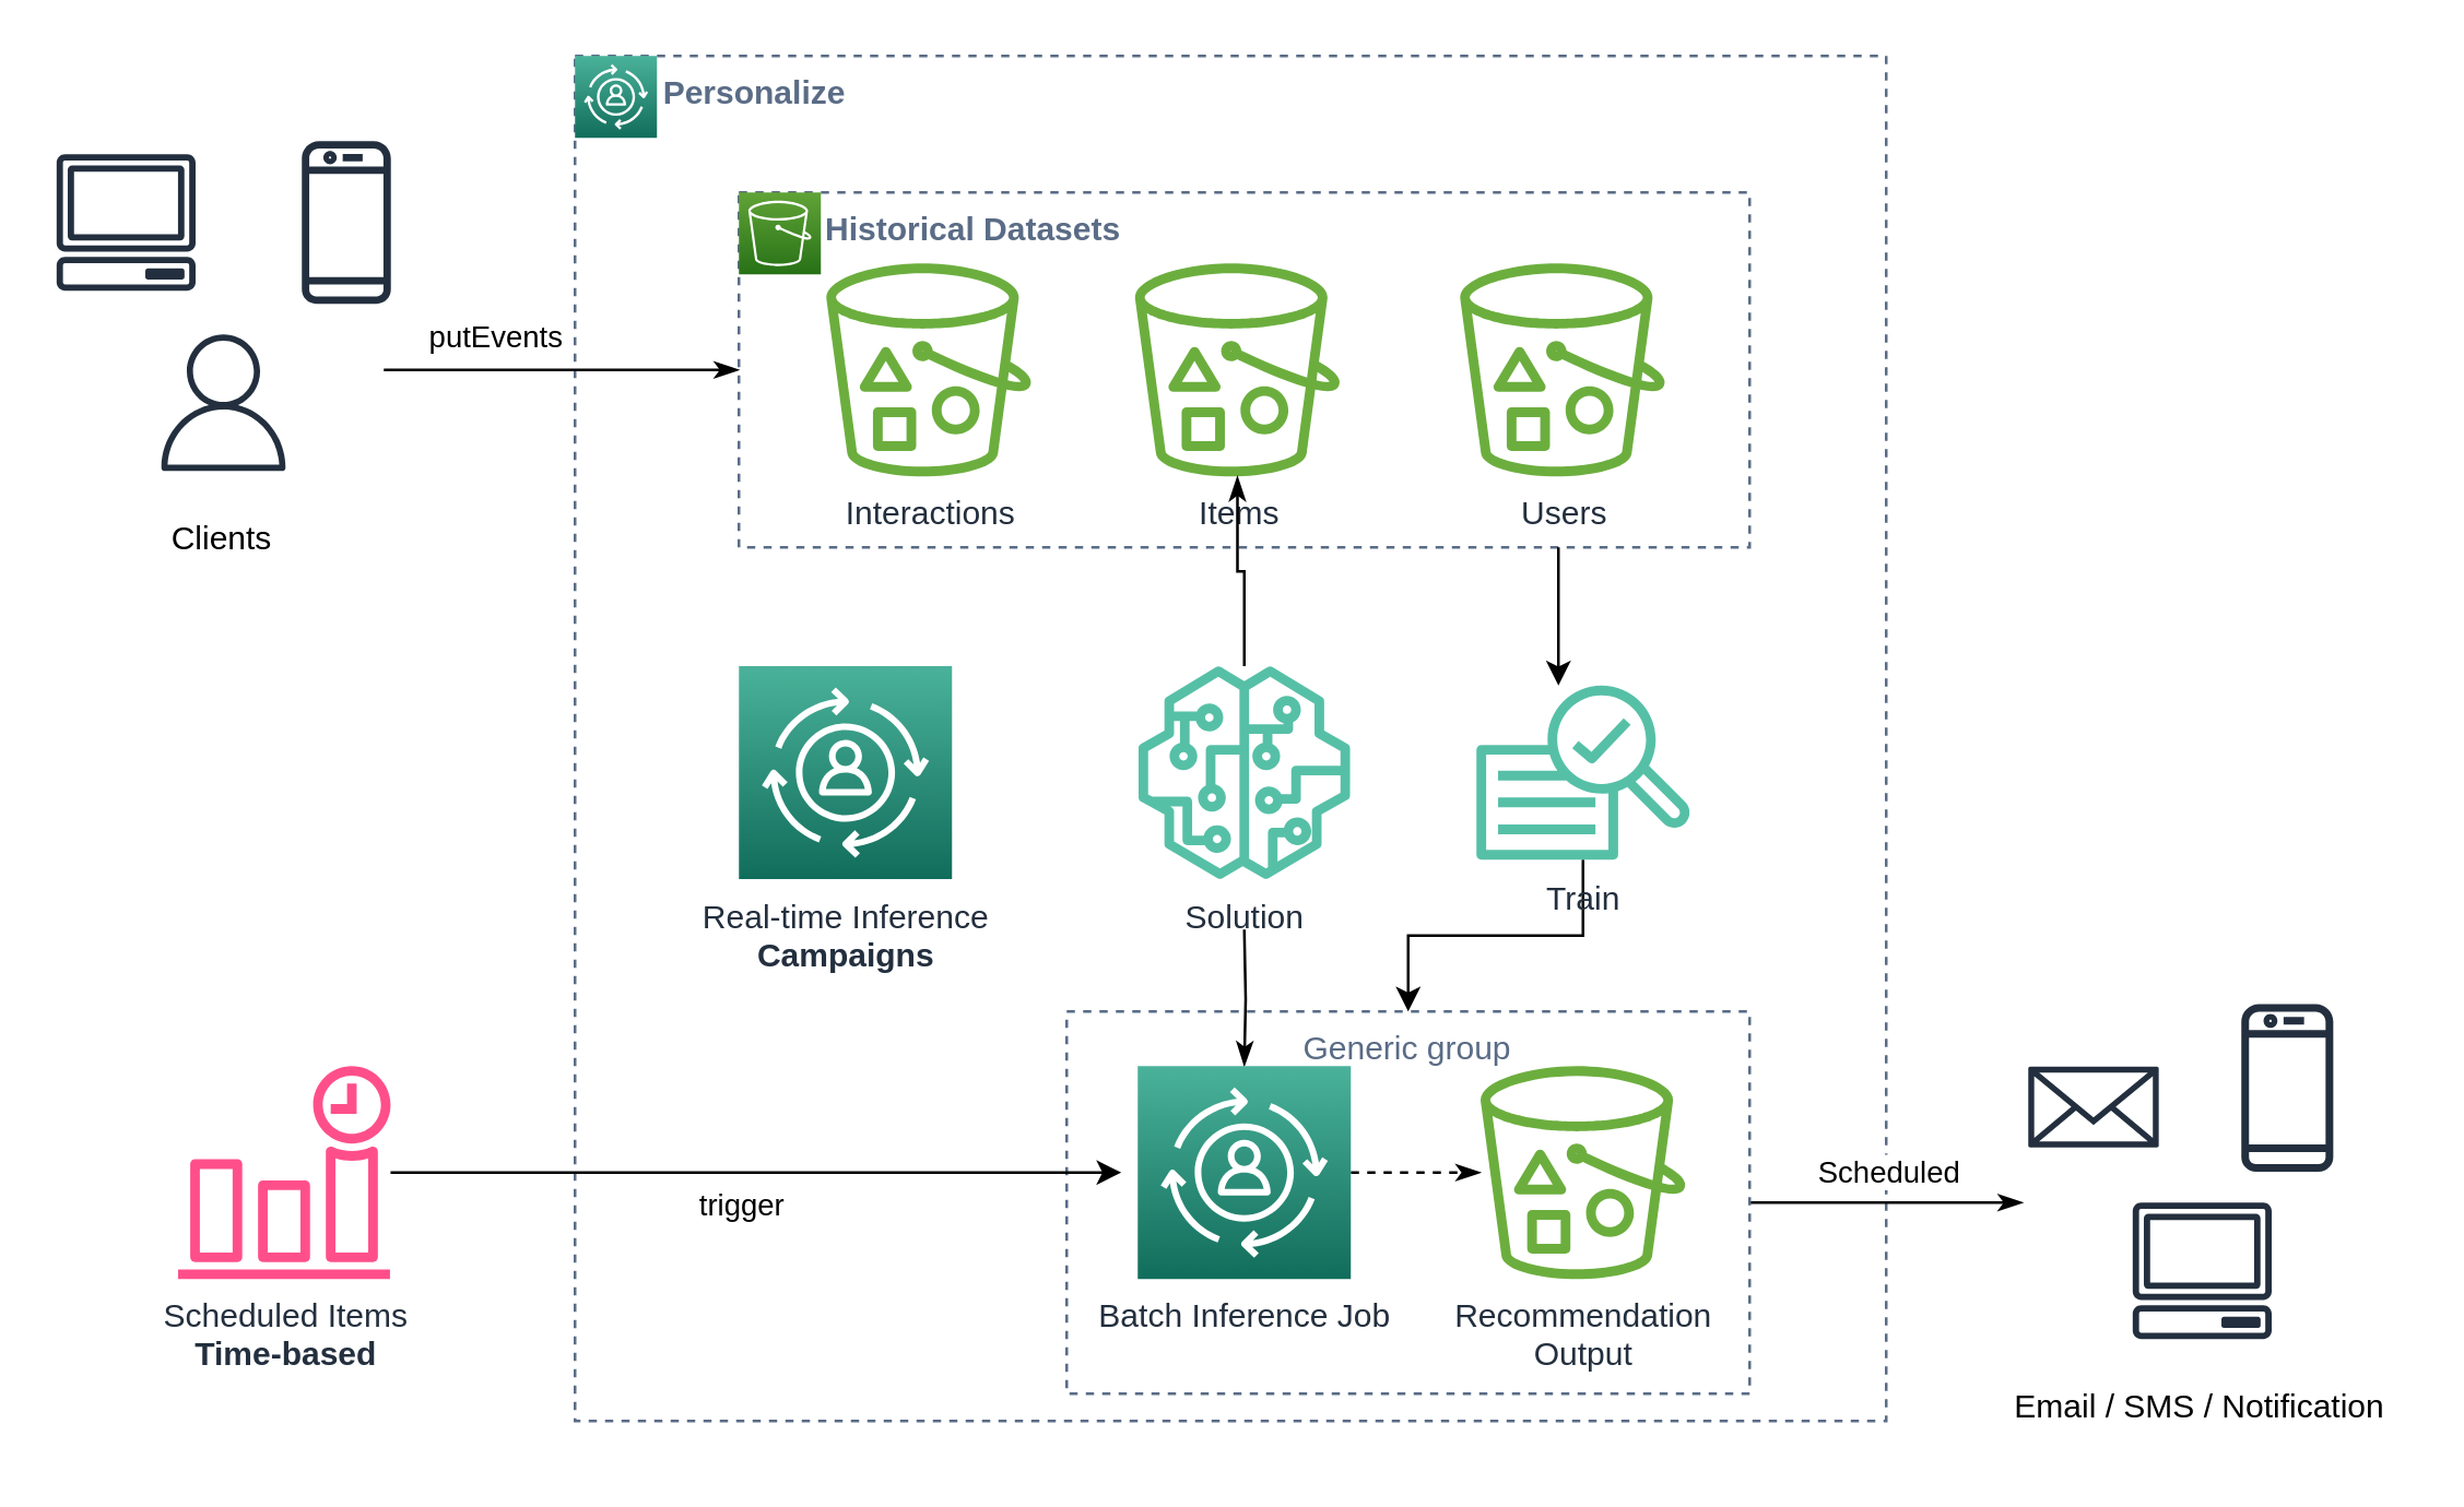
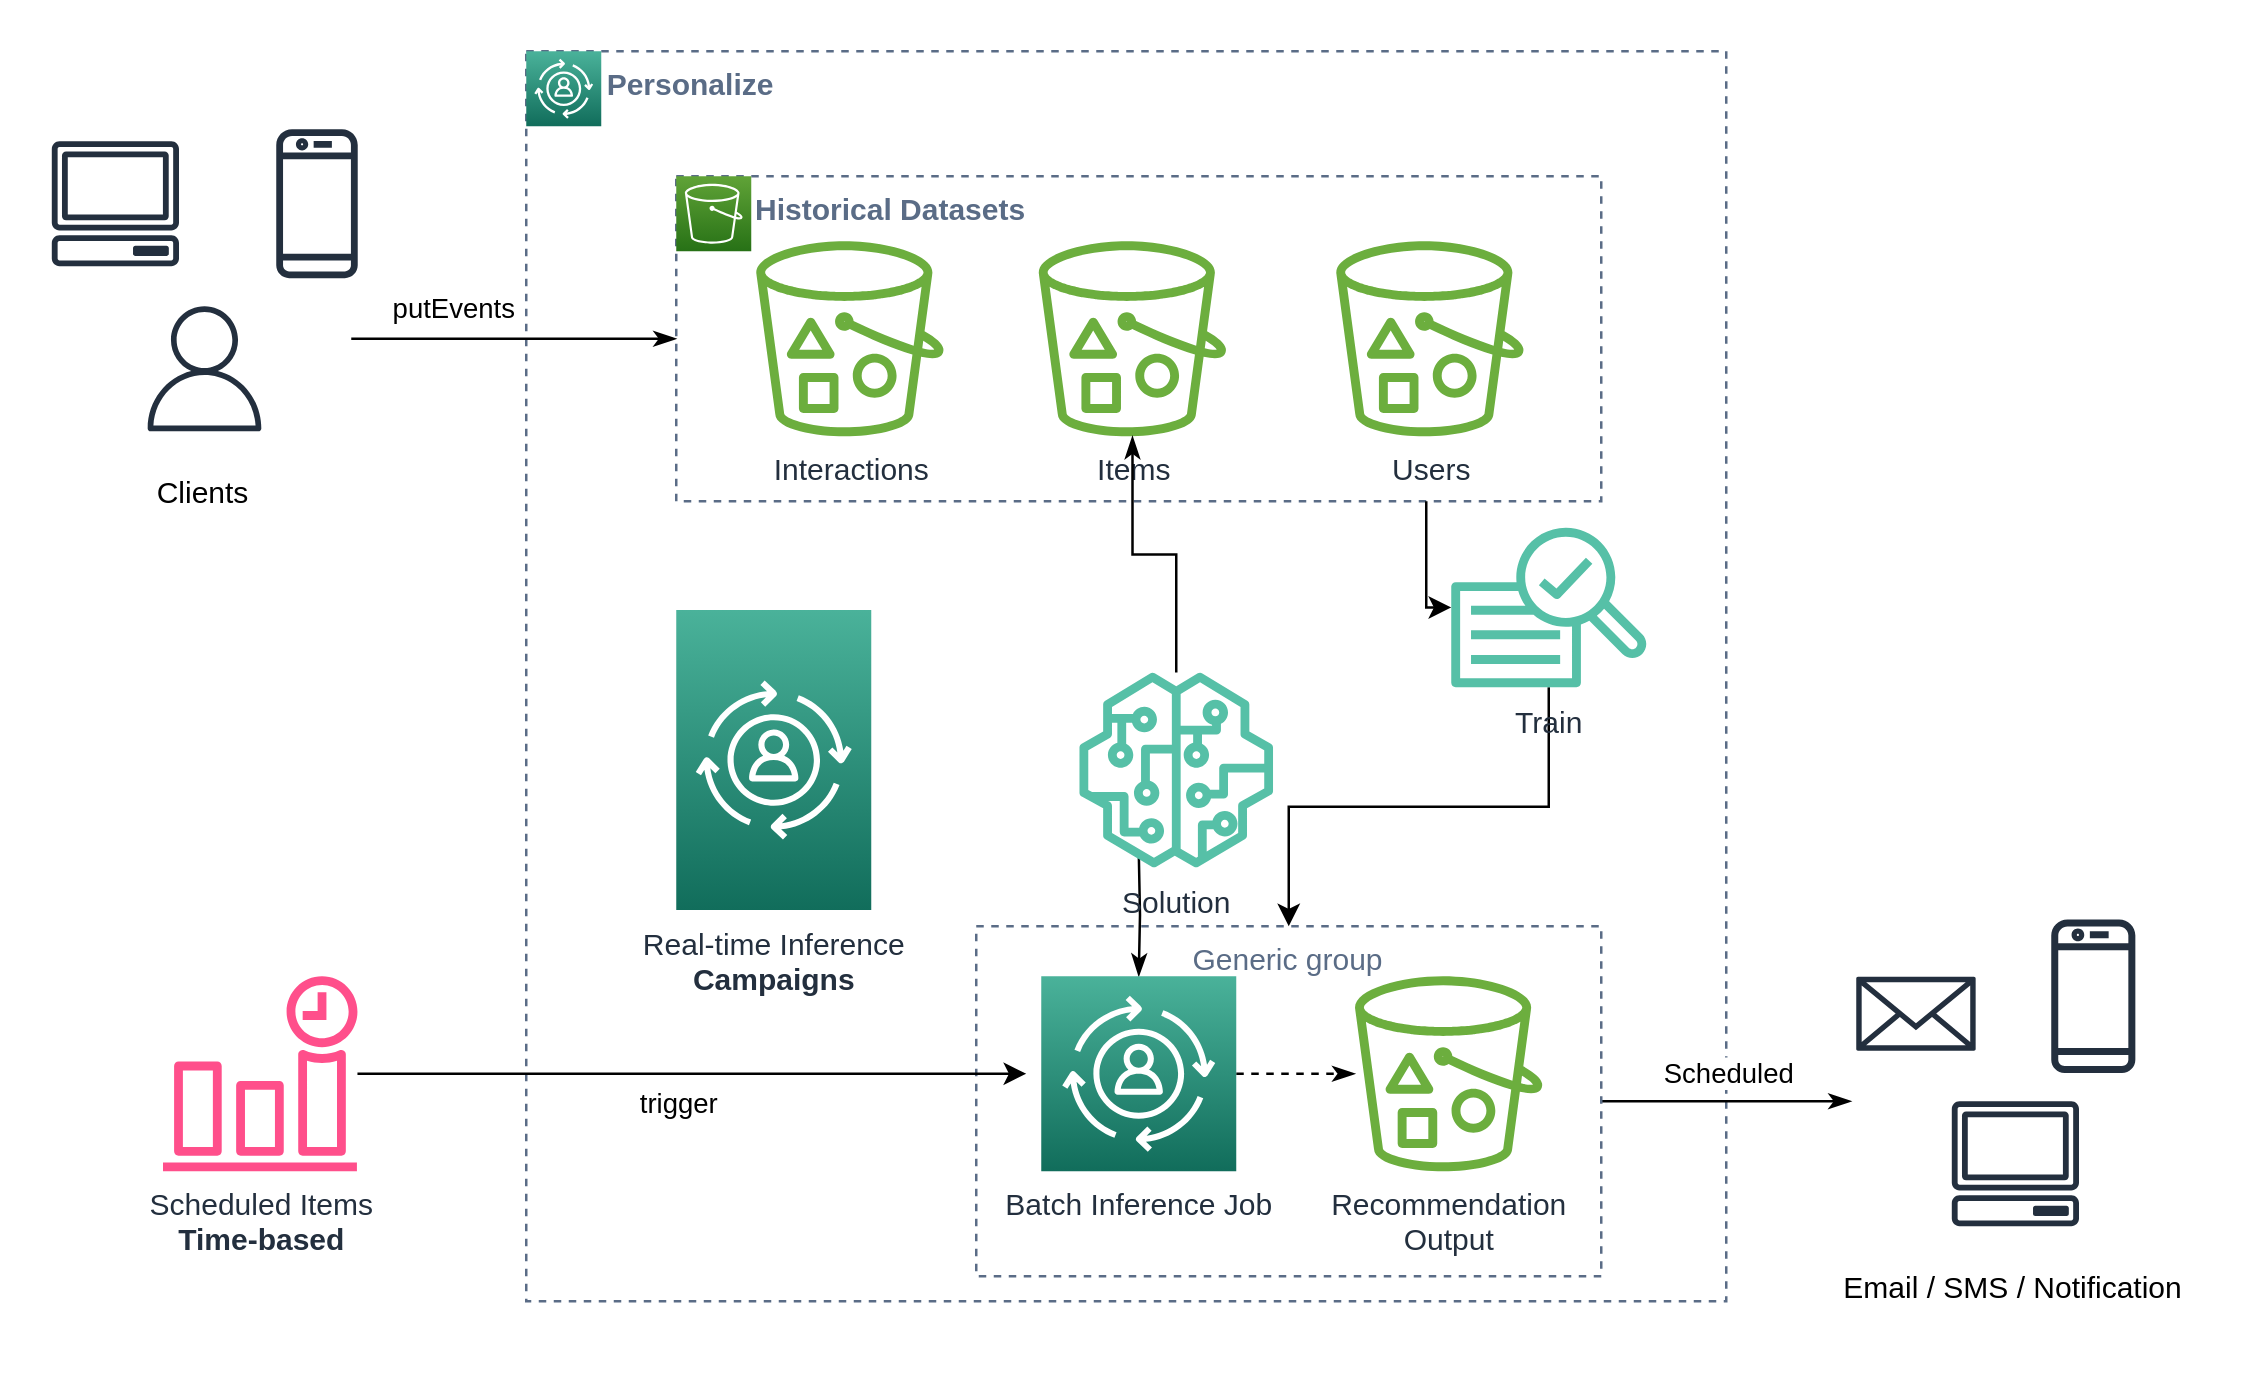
- <mxCell id="16" value="Real-time Inference&lt;br&gt;&lt;b&gt;Campaigns&lt;/b&gt;" style="sketch=0;points=[[0,0,0],[0.25,0,0],[0.5,0,0],[0.75,0,0],[1,0,0],[0,1,0],[0.25,1,0],[0.5,1,0],[0.75,1,0],[1,1,0],[0,0.25,0],[0,0.5,0],[0,0.75,0],[1,0.25,0],[1,0.5,0],[1,0.75,0]];outlineConnect=0;fontColor=#232F3E;gradientColor=#4AB29A;gradientDirection=north;fillColor=#116D5B;strokeColor=#ffffff;dashed=0;verticalLabelPosition=bottom;verticalAlign=top;align=center;html=1;fontSize=12;fontStyle=0;aspect=fixed;shape=mxgraph.aws4.resourceIcon;resIcon=mxgraph.aws4.personalize;" parent="1" vertex="1"><mxGeometry x="270" y="243.5" width="78" height="78" as="geometry" /></mxCell>
+ <mxCell id="16" value="Real-time Inference&lt;br&gt;&lt;b&gt;Campaigns&lt;/b&gt;" style="sketch=0;points=[[0,0,0],[0.25,0,0],[0.5,0,0],[0.75,0,0],[1,0,0],[0,1,0],[0.25,1,0],[0.5,1,0],[0.75,1,0],[1,1,0],[0,0.25,0],[0,0.5,0],[0,0.75,0],[1,0.25,0],[1,0.5,0],[1,0.75,0]];outlineConnect=0;fontColor=#232F3E;gradientColor=#4AB29A;gradientDirection=north;fillColor=#116D5B;strokeColor=#ffffff;dashed=0;verticalLabelPosition=bottom;verticalAlign=top;align=center;html=1;fontSize=12;fontStyle=0;aspect=fixed;shape=mxgraph.aws4.resourceIcon;resIcon=mxgraph.aws4.personalize;" parent="1" vertex="1"><mxGeometry x="270" y="243.5" width="78" height="120" as="geometry" /></mxCell>
- <mxCell id="15" value="Solution" style="sketch=0;outlineConnect=0;fontColor=#232F3E;gradientColor=none;fillColor=#56C0A7;strokeColor=none;dashed=0;verticalLabelPosition=bottom;verticalAlign=top;align=center;html=1;fontSize=12;fontStyle=0;aspect=fixed;pointerEvents=1;shape=mxgraph.aws4.sagemaker_model;" parent="1" vertex="1"><mxGeometry x="416" y="243.5" width="78" height="78" as="geometry" /></mxCell>
+ <mxCell id="15" value="Solution" style="sketch=0;outlineConnect=0;fontColor=#232F3E;gradientColor=none;fillColor=#56C0A7;strokeColor=none;dashed=0;verticalLabelPosition=bottom;verticalAlign=top;align=center;html=1;fontSize=12;fontStyle=0;aspect=fixed;pointerEvents=1;shape=mxgraph.aws4.sagemaker_model;" parent="1" vertex="1"><mxGeometry x="431" y="268.5" width="78" height="78" as="geometry" /></mxCell>
- <mxCell id="5" value="Train" style="sketch=0;outlineConnect=0;fontColor=#232F3E;gradientColor=none;fillColor=#56C0A7;strokeColor=none;dashed=0;verticalLabelPosition=bottom;verticalAlign=top;align=center;html=1;fontSize=12;fontStyle=0;aspect=fixed;pointerEvents=1;shape=mxgraph.aws4.sagemaker_train;" parent="1" vertex="1"><mxGeometry x="540" y="250" width="78" height="65" as="geometry" /></mxCell>
+ <mxCell id="5" value="Train" style="sketch=0;outlineConnect=0;fontColor=#232F3E;gradientColor=none;fillColor=#56C0A7;strokeColor=none;dashed=0;verticalLabelPosition=bottom;verticalAlign=top;align=center;html=1;fontSize=12;fontStyle=0;aspect=fixed;pointerEvents=1;shape=mxgraph.aws4.sagemaker_train;" parent="1" vertex="1"><mxGeometry x="580" y="210" width="78" height="65" as="geometry" /></mxCell>
